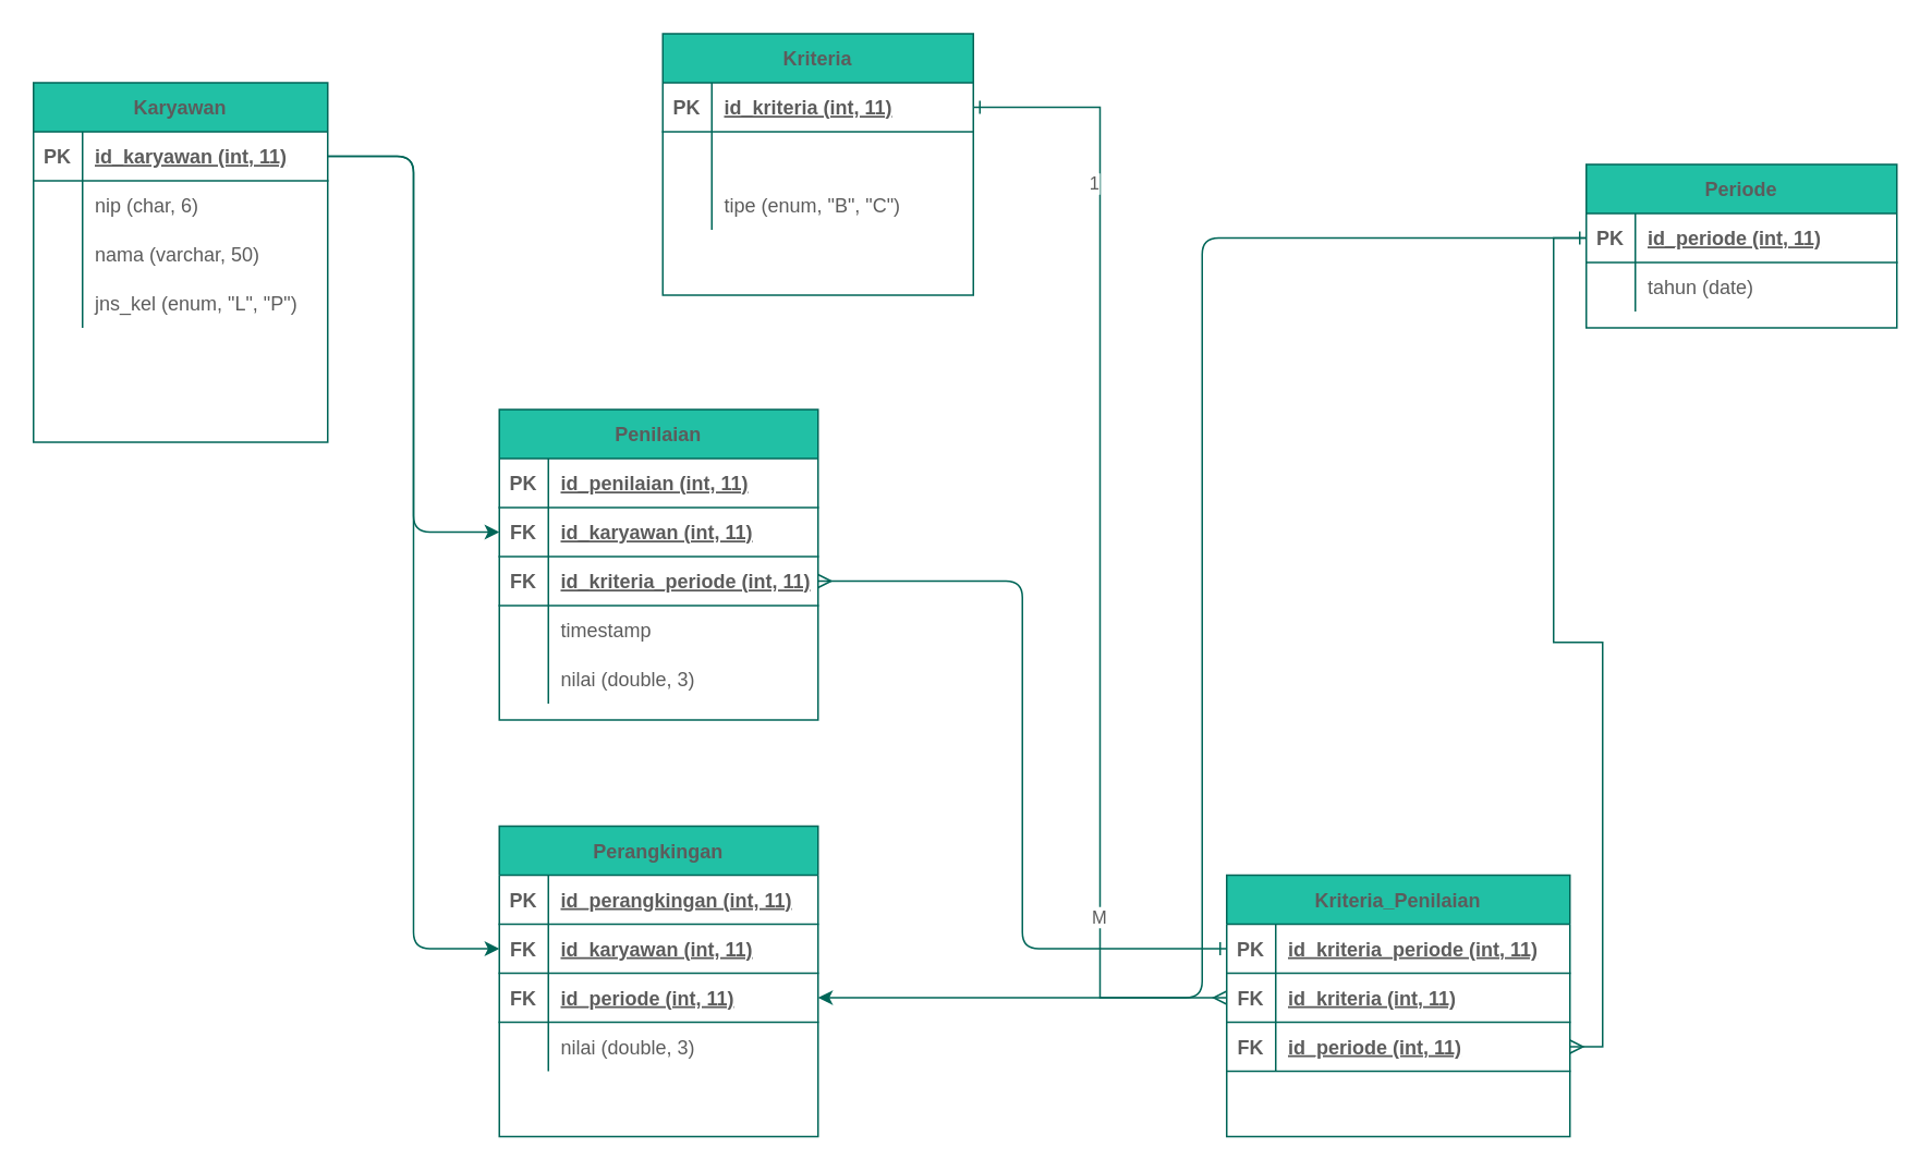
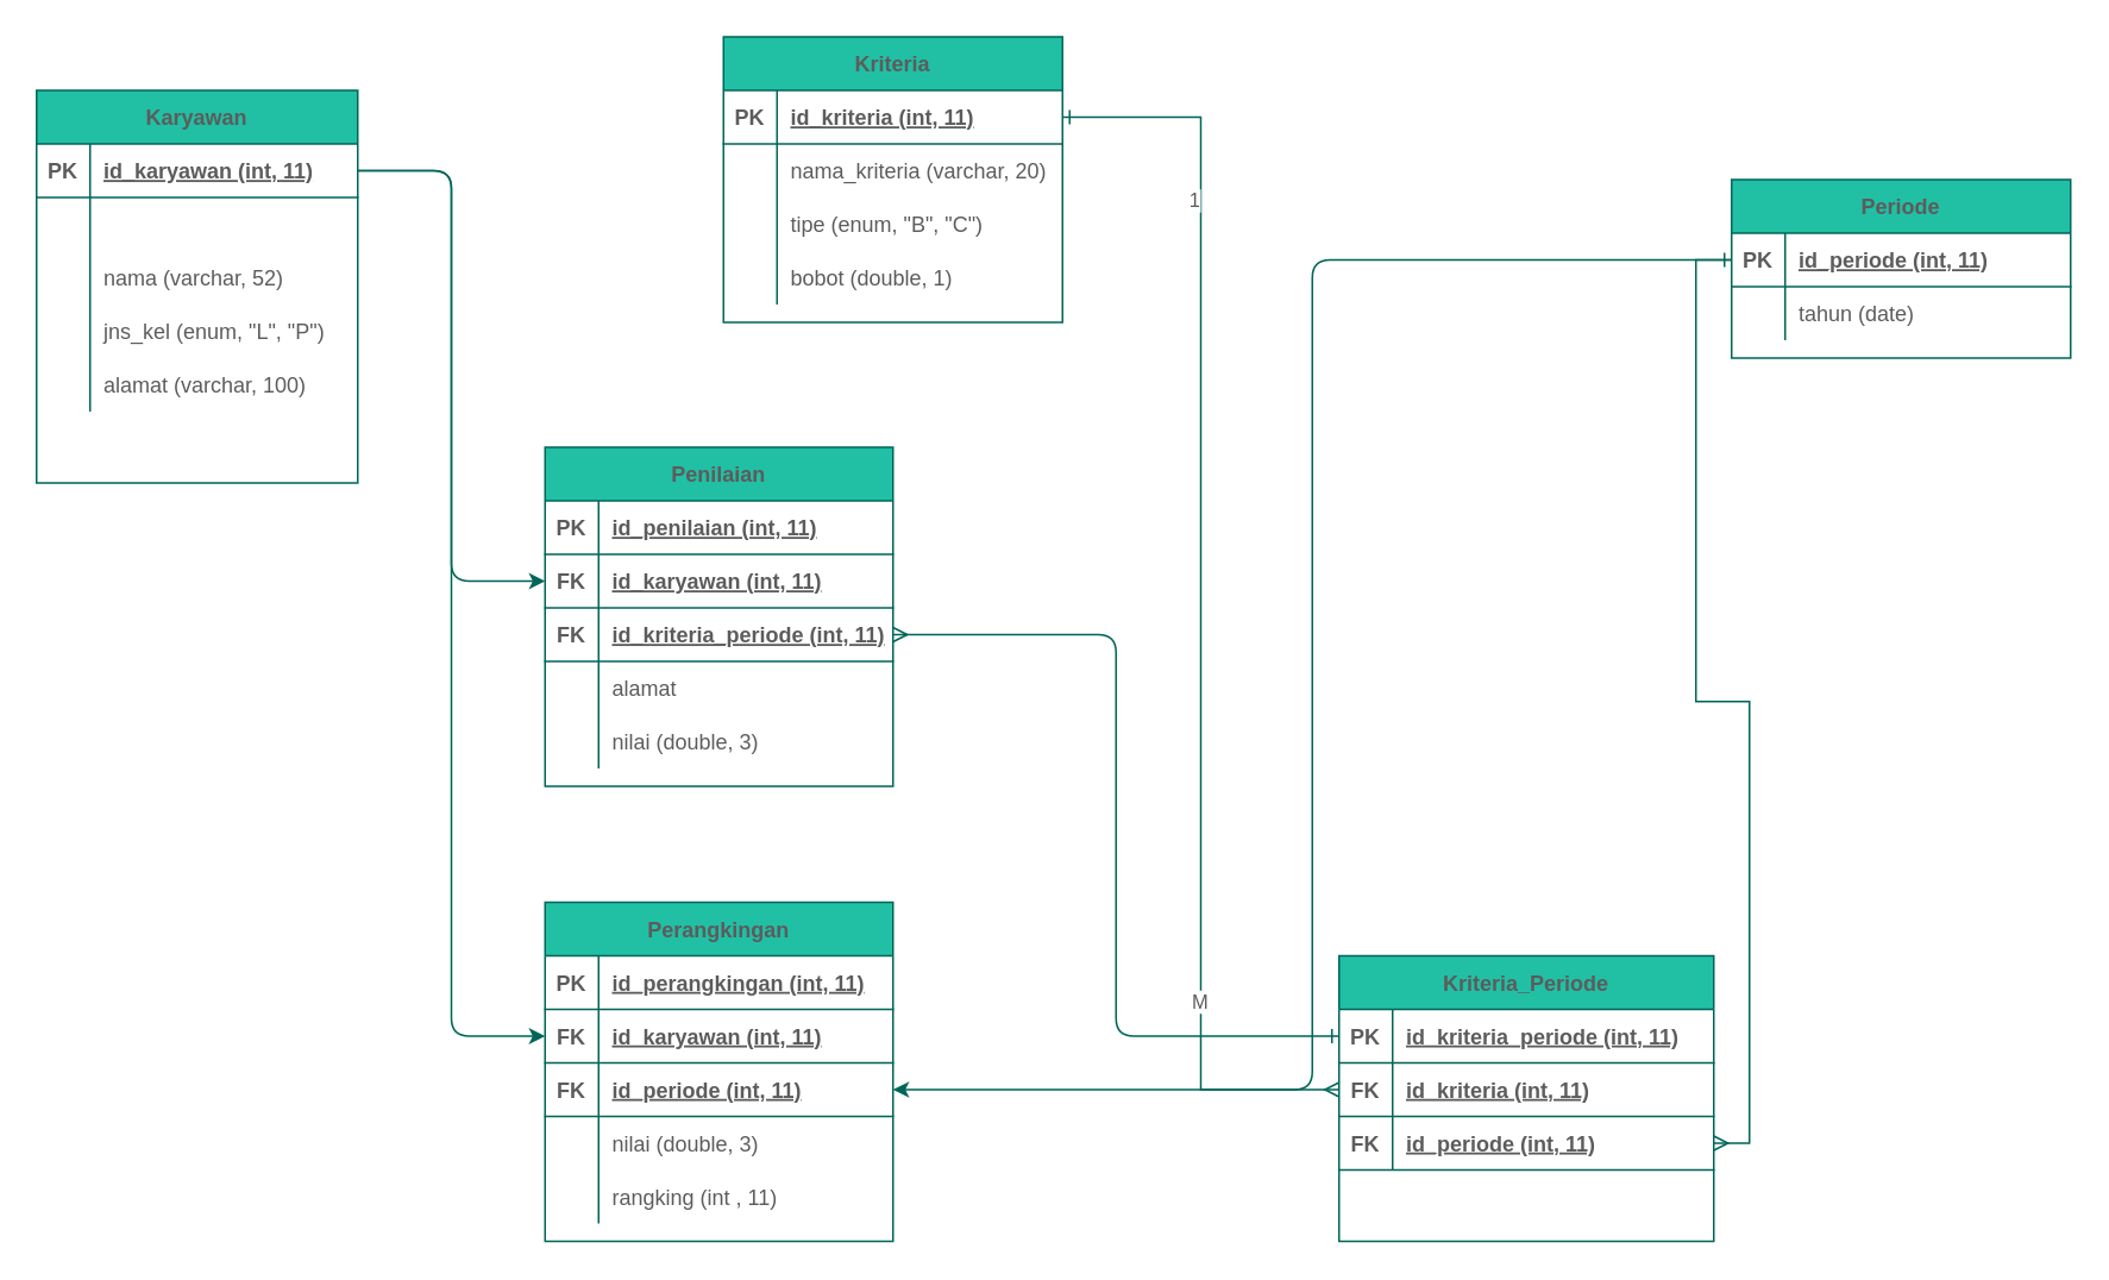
+ <mxCell id="26" value="nama_kriteria (varchar, 20)" style="shape=partialRectangle;connectable=0;fillColor=none;top=0;left=0;bottom=0;right=0;align=left;spacingLeft=6;overflow=hidden;strokeColor=#006658;fontColor=#5C5C5C;" parent="24" vertex="1"><mxGeometry x="30" width="160" height="30" as="geometry" /></mxCell>
- <mxCell id="8" value="nip (char, 6)" style="shape=partialRectangle;connectable=0;fillColor=none;top=0;left=0;bottom=0;right=0;align=left;spacingLeft=6;overflow=hidden;strokeColor=#006658;fontColor=#5C5C5C;" parent="6" vertex="1"><mxGeometry x="30" width="150" height="30" as="geometry" /></mxCell>
+ <mxCell id="32" value="bobot (double, 1)" style="shape=partialRectangle;connectable=0;fillColor=none;top=0;left=0;bottom=0;right=0;align=left;spacingLeft=6;overflow=hidden;strokeColor=#006658;fontColor=#5C5C5C;" parent="30" vertex="1"><mxGeometry x="30" width="160" height="30" as="geometry" /></mxCell>
- <mxCell id="11" value="nama (varchar, 50)" style="shape=partialRectangle;connectable=0;fillColor=none;top=0;left=0;bottom=0;right=0;align=left;spacingLeft=6;overflow=hidden;strokeColor=#006658;fontColor=#5C5C5C;" parent="9" vertex="1"><mxGeometry x="30" width="150" height="30" as="geometry" /></mxCell>
+ <mxCell id="11" value="nama (varchar, 52)" style="shape=partialRectangle;connectable=0;fillColor=none;top=0;left=0;bottom=0;right=0;align=left;spacingLeft=6;overflow=hidden;strokeColor=#006658;fontColor=#5C5C5C;" parent="9" vertex="1"><mxGeometry x="30" width="150" height="30" as="geometry" /></mxCell>
+ <mxCell id="17" value="alamat (varchar, 100)" style="shape=partialRectangle;connectable=0;fillColor=none;top=0;left=0;bottom=0;right=0;align=left;spacingLeft=6;overflow=hidden;strokeColor=#006658;fontColor=#5C5C5C;" parent="15" vertex="1"><mxGeometry x="30" width="150" height="30" as="geometry" /></mxCell>
- <mxCell id="68" value="timestamp" style="shape=partialRectangle;connectable=0;fillColor=none;top=0;left=0;bottom=0;right=0;align=left;spacingLeft=6;overflow=hidden;strokeColor=#006658;fontColor=#5C5C5C;" parent="66" vertex="1"><mxGeometry x="30" width="165" height="30" as="geometry" /></mxCell>
+ <mxCell id="68" value="alamat" style="shape=partialRectangle;connectable=0;fillColor=none;top=0;left=0;bottom=0;right=0;align=left;spacingLeft=6;overflow=hidden;strokeColor=#006658;fontColor=#5C5C5C;" parent="66" vertex="1"><mxGeometry x="30" width="165" height="30" as="geometry" /></mxCell>
- <mxCell id="40" value="Kriteria_Penilaian" style="shape=table;startSize=30;container=1;collapsible=1;childLayout=tableLayout;fixedRows=1;rowLines=0;fontStyle=1;align=center;resizeLast=1;fillColor=#21C0A5;strokeColor=#006658;fontColor=#5C5C5C;" parent="1" vertex="1"><mxGeometry x="750" y="535" width="210" height="160" as="geometry" /></mxCell>
+ <mxCell id="40" value="Kriteria_Periode" style="shape=table;startSize=30;container=1;collapsible=1;childLayout=tableLayout;fixedRows=1;rowLines=0;fontStyle=1;align=center;resizeLast=1;fillColor=#21C0A5;strokeColor=#006658;fontColor=#5C5C5C;" parent="1" vertex="1"><mxGeometry x="750" y="535" width="210" height="160" as="geometry" /></mxCell>
+ <mxCell id="89" value="rangking (int , 11)" style="shape=partialRectangle;connectable=0;fillColor=none;top=0;left=0;bottom=0;right=0;align=left;spacingLeft=6;overflow=hidden;strokeColor=#006658;fontColor=#5C5C5C;" parent="87" vertex="1"><mxGeometry x="30" width="165" height="30" as="geometry" /></mxCell>
